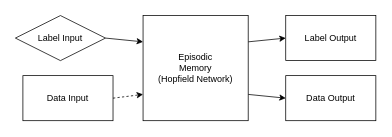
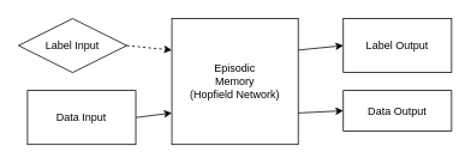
- <mxCell id="2" style="edgeStyle=none;html=1;exitX=1;exitY=0.5;exitDx=0;exitDy=0;entryX=0;entryY=0.25;entryDx=0;entryDy=0;" edge="1" parent="1" source="3" target="8"><mxGeometry relative="1" as="geometry" /></mxCell>
+ <mxCell id="2" style="edgeStyle=none;html=1;exitX=1;exitY=0.5;exitDx=0;exitDy=0;entryX=0;entryY=0.25;entryDx=0;entryDy=0;dashed=1;" edge="1" parent="1" source="3" target="8"><mxGeometry relative="1" as="geometry" /></mxCell>
- <mxCell id="4" style="edgeStyle=none;html=1;exitX=1;exitY=0.5;exitDx=0;exitDy=0;entryX=0;entryY=0.75;entryDx=0;entryDy=0;dashed=1;" edge="1" parent="1" source="5" target="8"><mxGeometry relative="1" as="geometry" /></mxCell>
+ <mxCell id="4" style="edgeStyle=none;html=1;exitX=1;exitY=0.5;exitDx=0;exitDy=0;entryX=0;entryY=0.75;entryDx=0;entryDy=0;" edge="1" parent="1" source="5" target="8"><mxGeometry relative="1" as="geometry" /></mxCell>
- <mxCell id="10" value="Data Output" style="rounded=0;whiteSpace=wrap;html=1;" vertex="1" parent="1"><mxGeometry x="380" y="100" width="120" height="60" as="geometry" /></mxCell>
+ <mxCell id="10" value="Data Output" style="rounded=0;whiteSpace=wrap;html=1;" vertex="1" parent="1"><mxGeometry x="380" y="100" width="120" height="45" as="geometry" /></mxCell>
